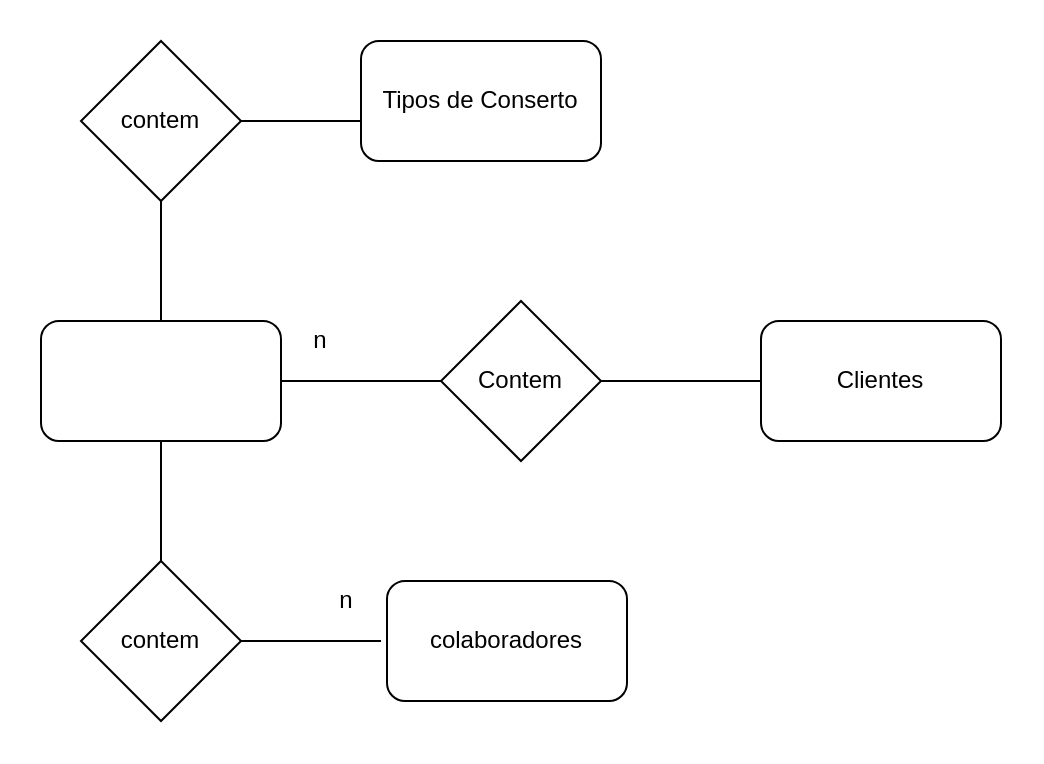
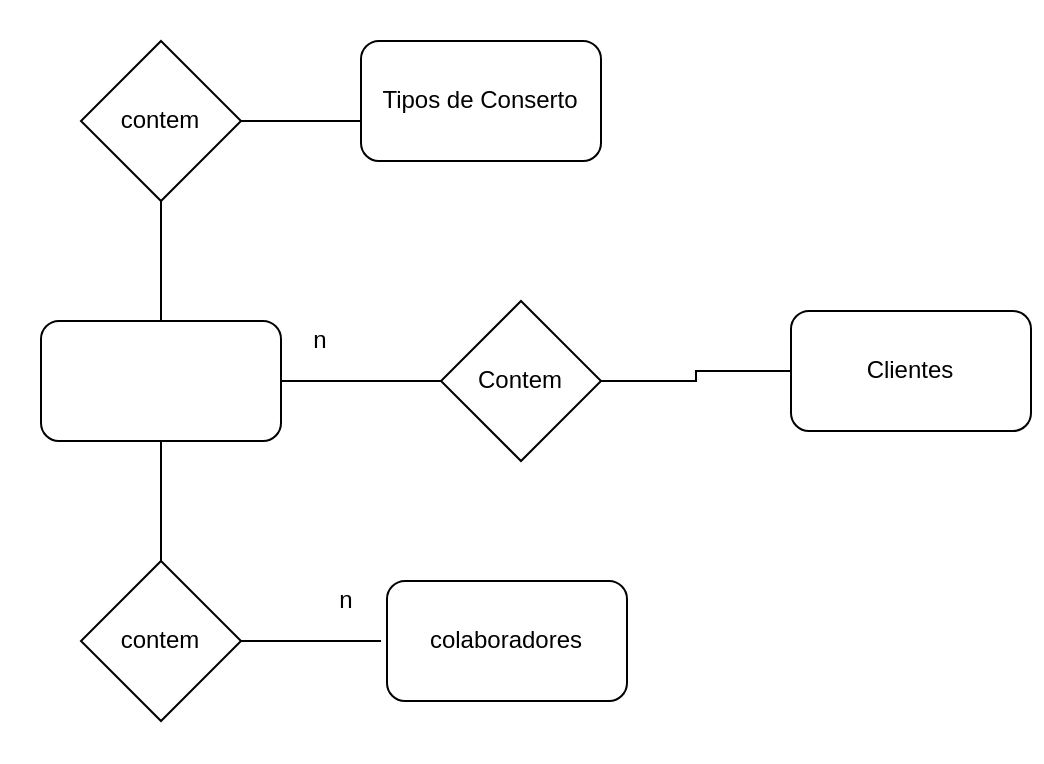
- <mxCell id="8" value="Clientes" style="rounded=1;whiteSpace=wrap;html=1;" vertex="1" parent="1"><mxGeometry x="380" y="160" width="120" height="60" as="geometry" /></mxCell>
+ <mxCell id="8" value="Clientes" style="rounded=1;whiteSpace=wrap;html=1;" vertex="1" parent="1"><mxGeometry x="395" y="155" width="120" height="60" as="geometry" /></mxCell>
